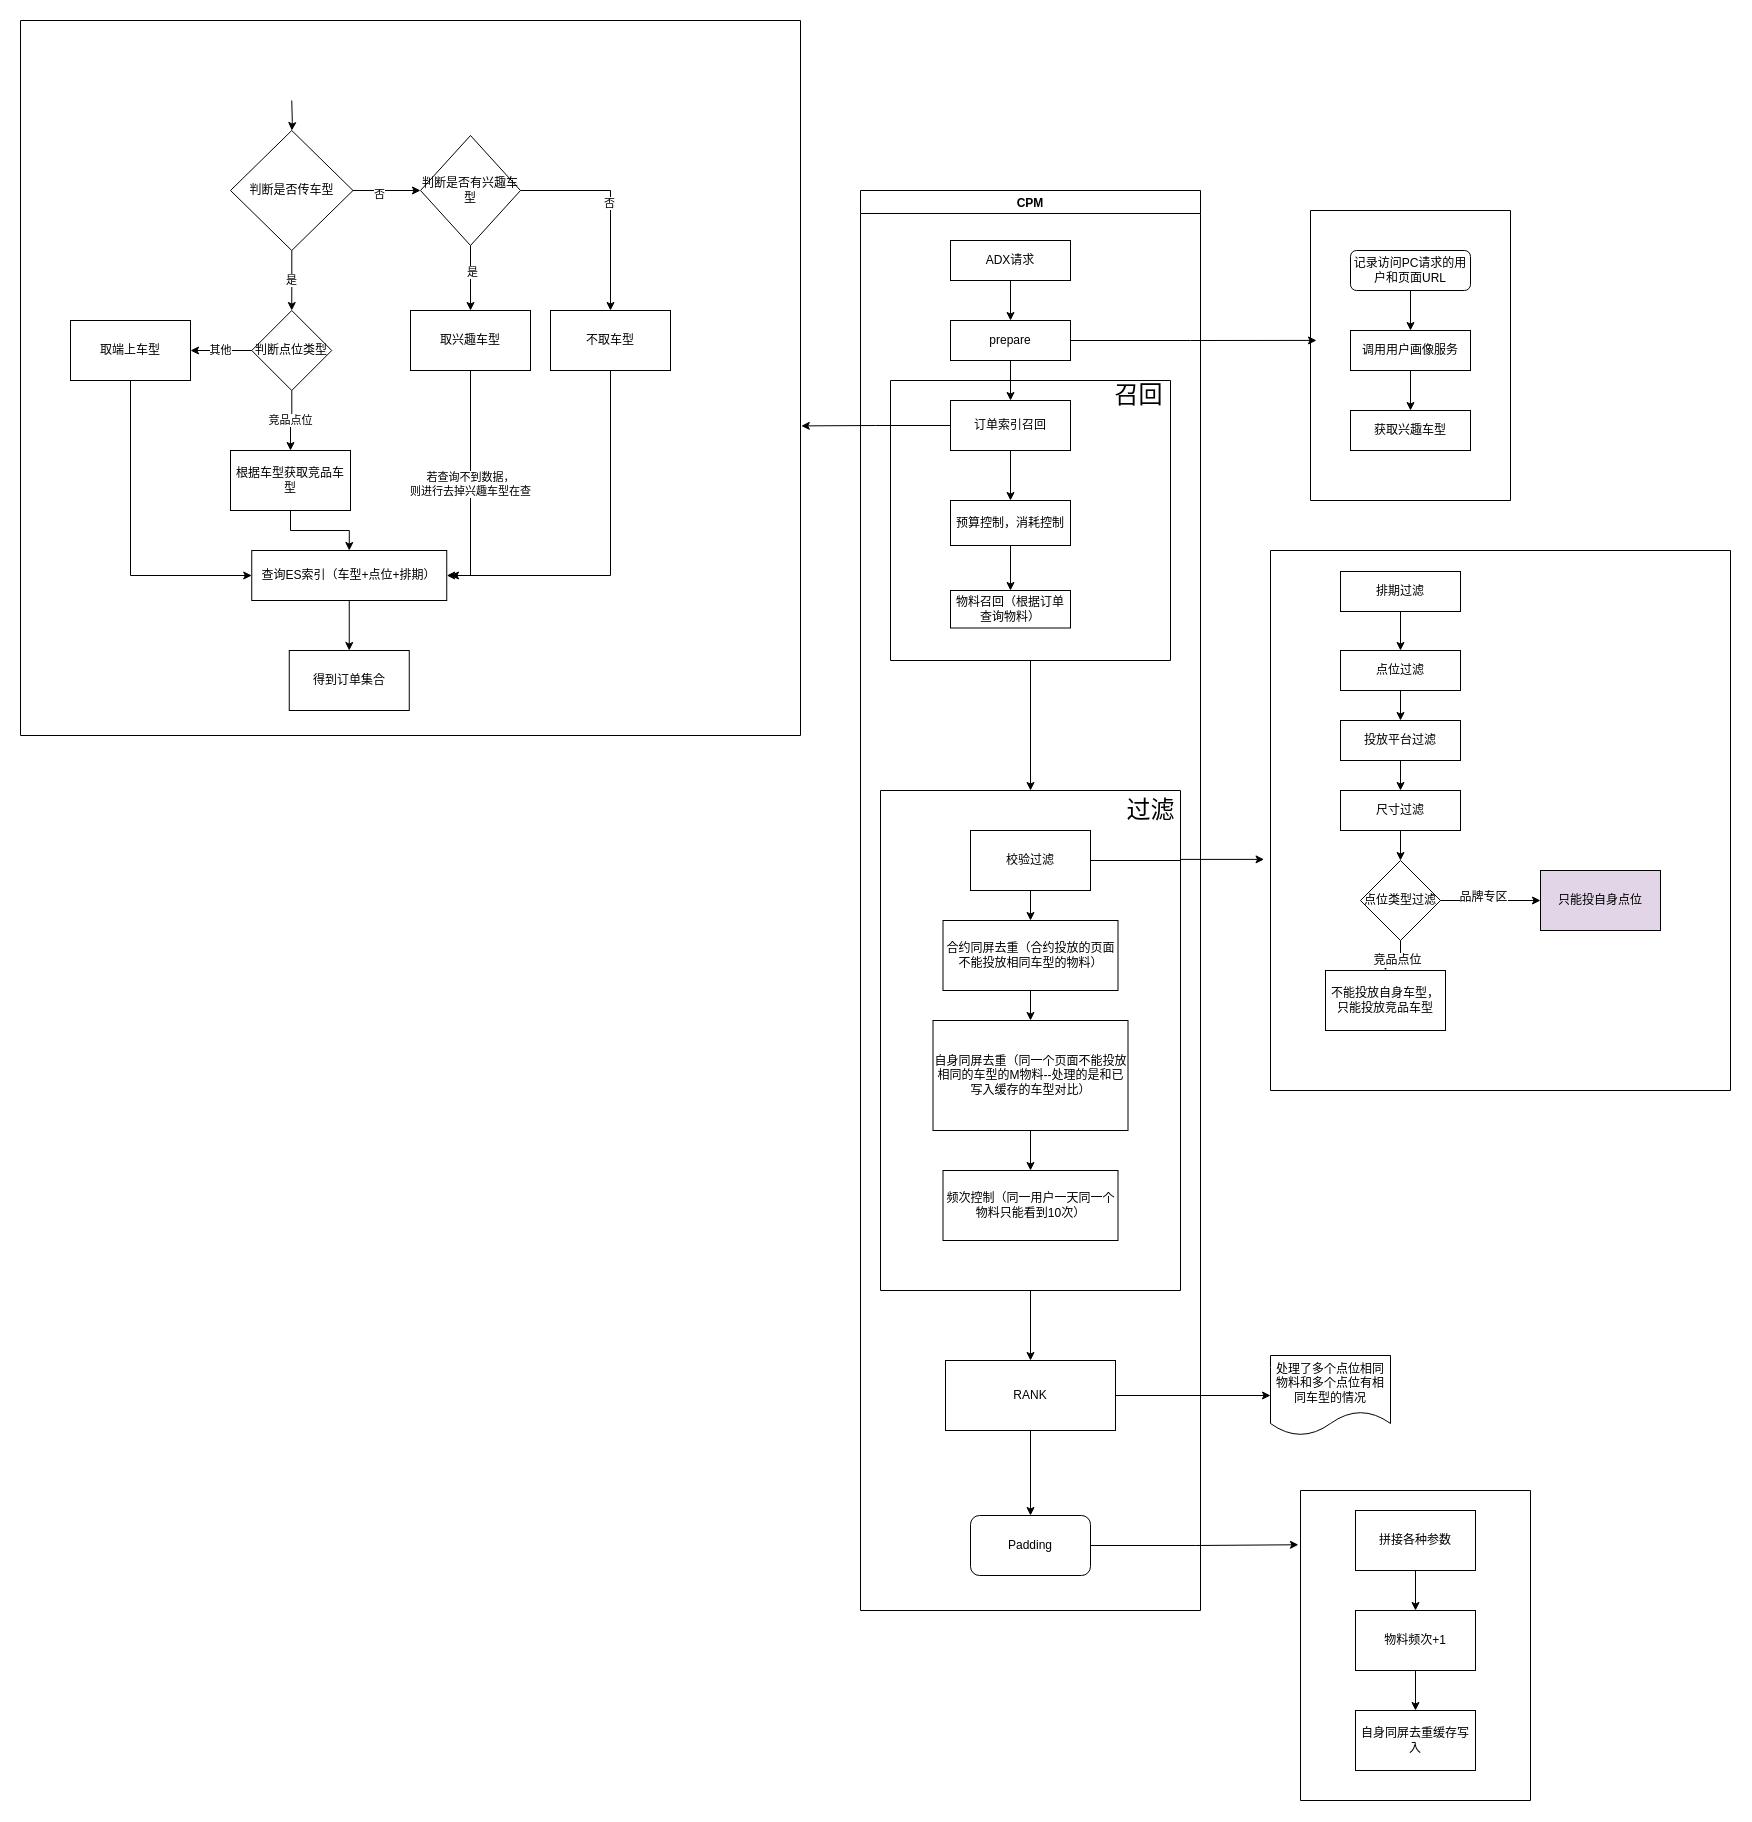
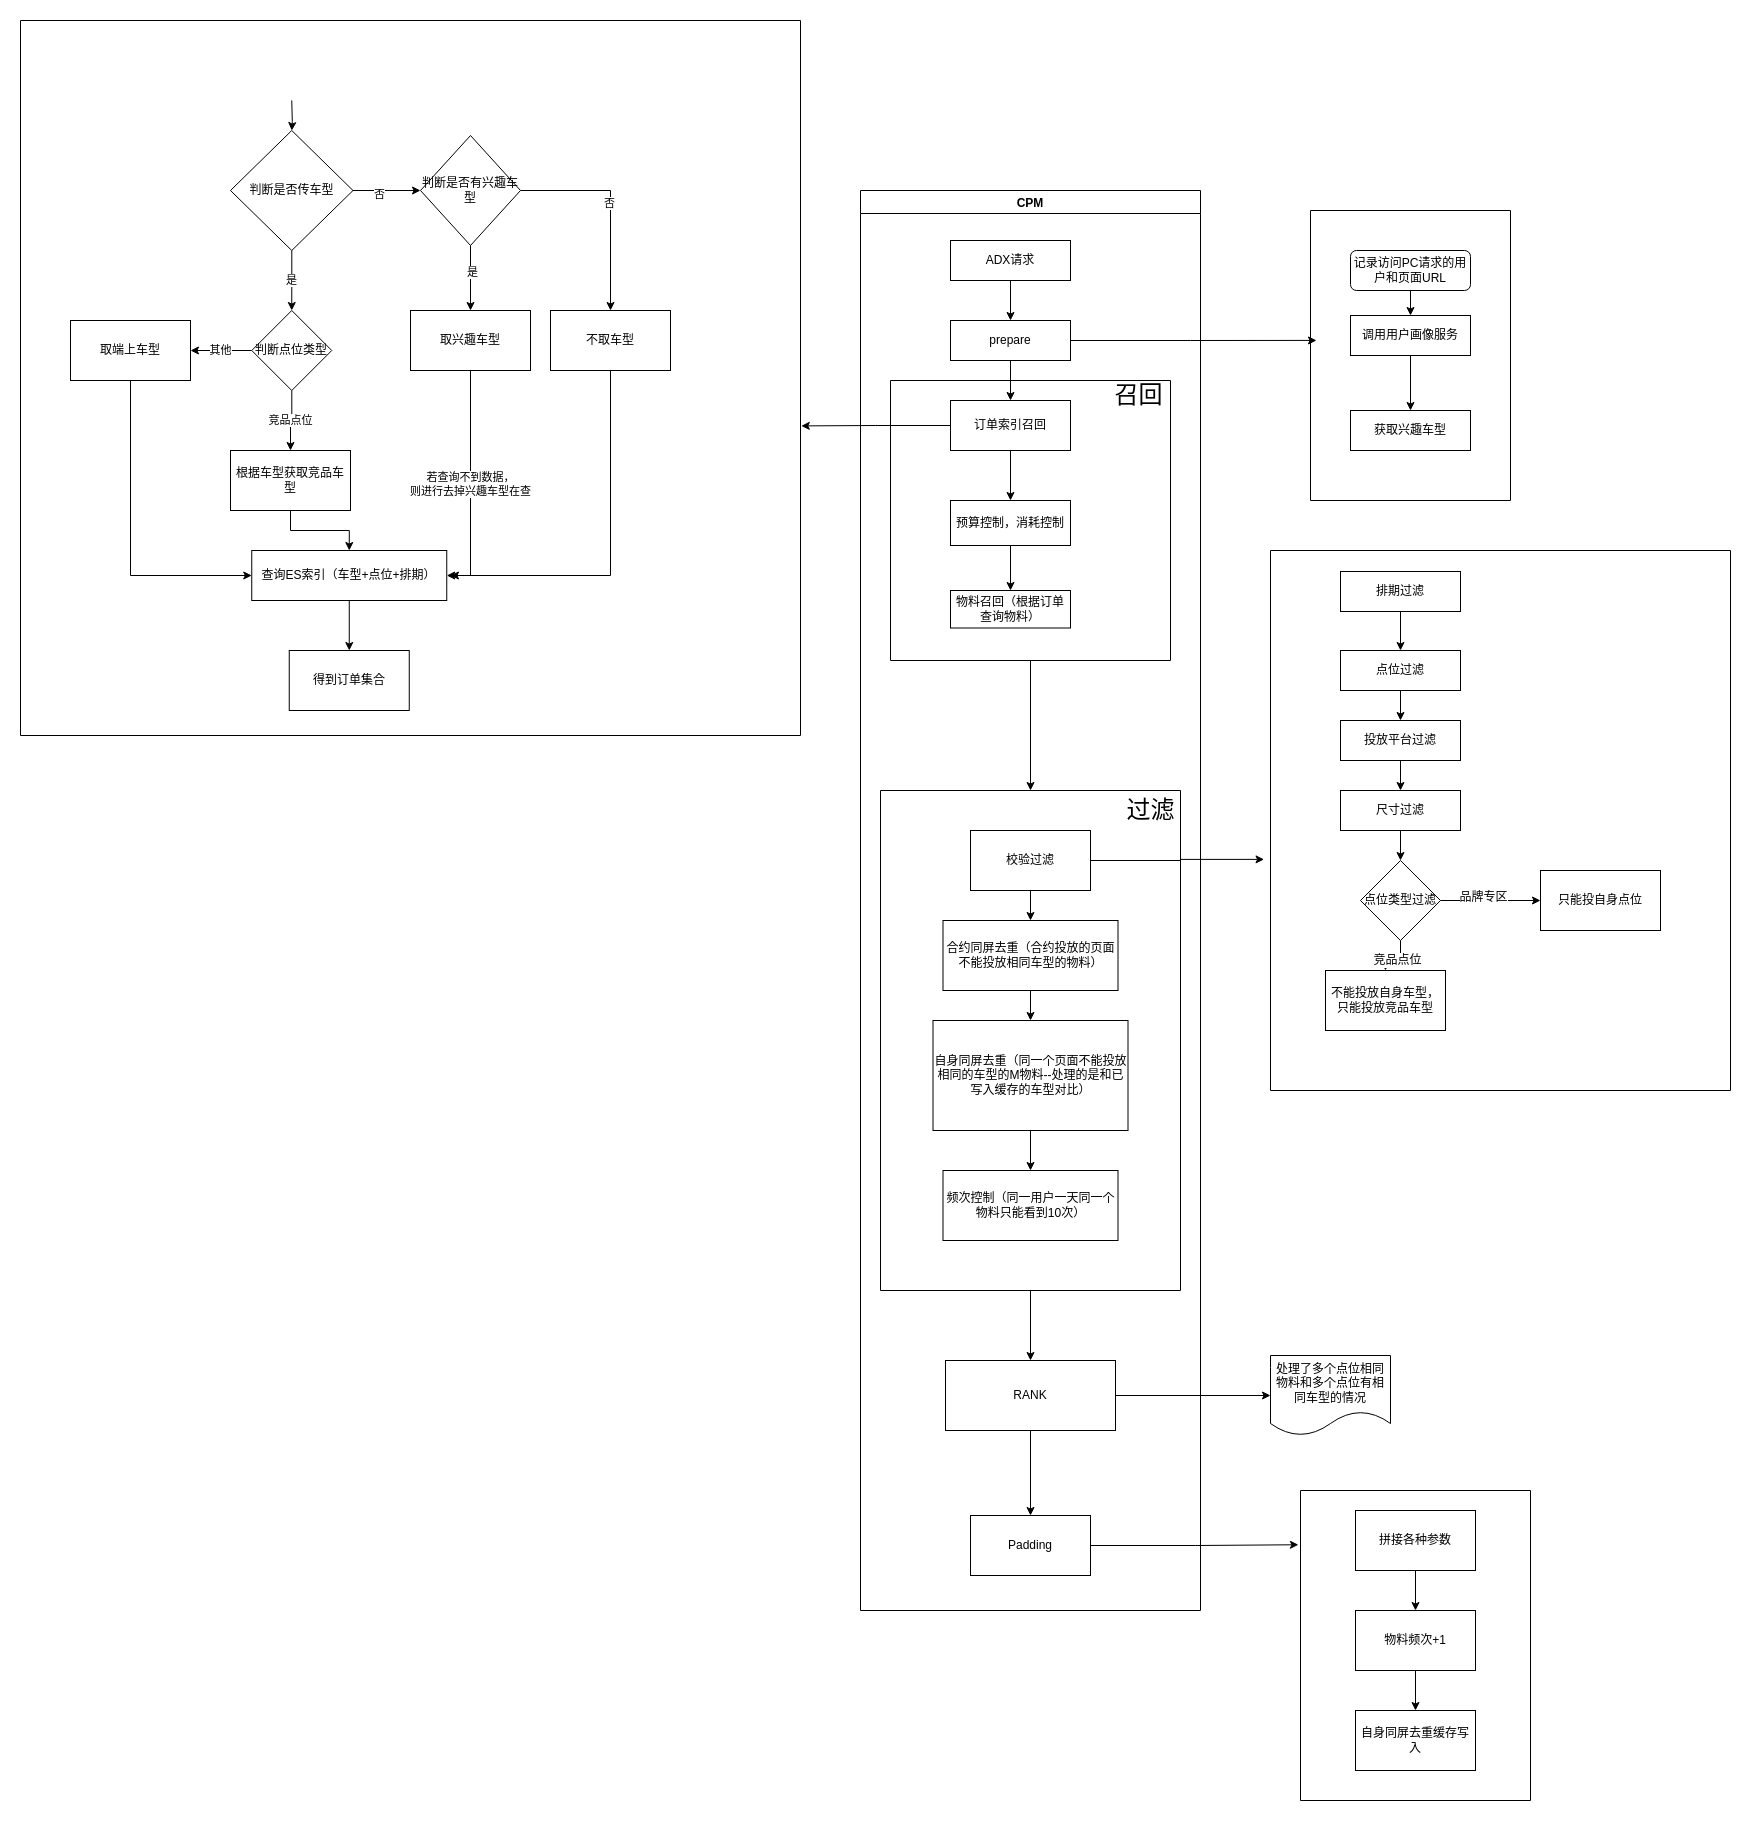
- <mxCell id="31" value="调用用户画像服务" style="whiteSpace=wrap;html=1;" vertex="1" parent="27"><mxGeometry x="40" y="120" width="120" height="40" as="geometry" /></mxCell>
+ <mxCell id="31" value="调用用户画像服务" style="whiteSpace=wrap;html=1;" vertex="1" parent="27"><mxGeometry x="40" y="105" width="120" height="40" as="geometry" /></mxCell>
- <mxCell id="74" value="只能投自身点位" style="whiteSpace=wrap;html=1;fillColor=#e1d5e7;" vertex="1" parent="60"><mxGeometry x="270" y="320" width="120" height="60" as="geometry" /></mxCell>
+ <mxCell id="74" value="只能投自身点位" style="whiteSpace=wrap;html=1;" vertex="1" parent="60"><mxGeometry x="270" y="320" width="120" height="60" as="geometry" /></mxCell>
- <mxCell id="26" value="Padding" style="whiteSpace=wrap;html=1;rounded=1;" vertex="1" parent="2"><mxGeometry x="110" y="1325" width="120" height="60" as="geometry" /></mxCell>
+ <mxCell id="26" value="Padding" style="whiteSpace=wrap;html=1;rounded=0;" vertex="1" parent="2"><mxGeometry x="110" y="1325" width="120" height="60" as="geometry" /></mxCell>
